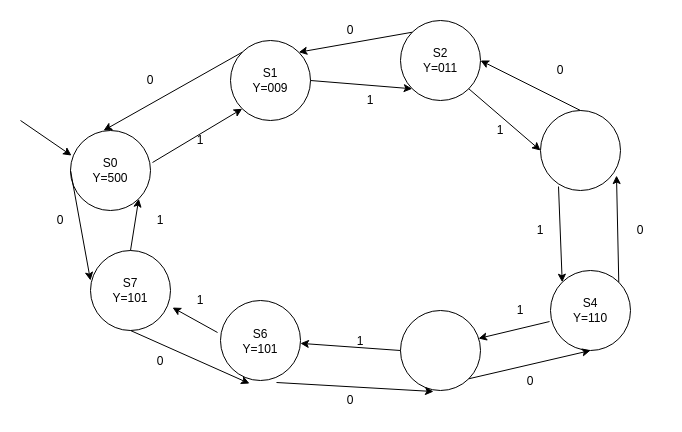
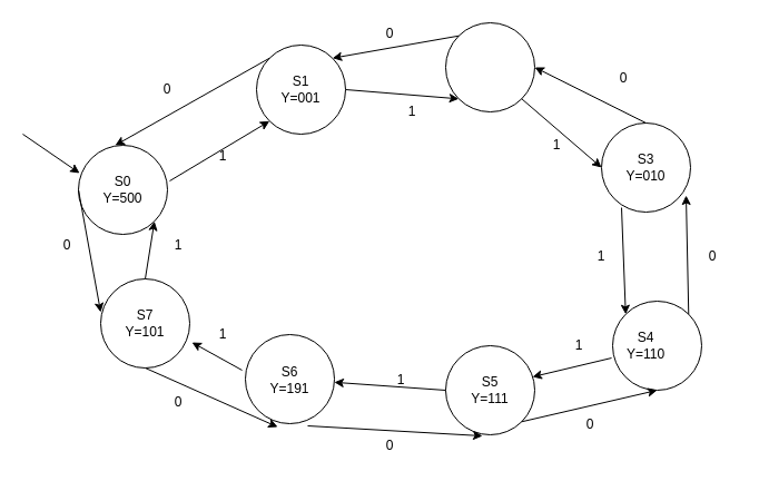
- <mxCell id="17" value="S2&lt;br&gt;Y=011" style="text;html=1;strokeColor=none;fillColor=none;align=center;verticalAlign=middle;whiteSpace=wrap;rounded=0;" vertex="1" parent="1"><mxGeometry x="420" y="50" width="40" height="20" as="geometry" /></mxCell>
- <mxCell id="16" value="S1&lt;br&gt;Y=009" style="text;html=1;strokeColor=none;fillColor=none;align=center;verticalAlign=middle;whiteSpace=wrap;rounded=0;" vertex="1" parent="1"><mxGeometry x="250" y="70" width="40" height="20" as="geometry" /></mxCell>
+ <mxCell id="16" value="S1&lt;br&gt;Y=001" style="text;html=1;strokeColor=none;fillColor=none;align=center;verticalAlign=middle;whiteSpace=wrap;rounded=0;" vertex="1" parent="1"><mxGeometry x="250" y="70" width="40" height="20" as="geometry" /></mxCell>
+ <mxCell id="18" value="S3&lt;br&gt;Y=010" style="text;html=1;strokeColor=none;fillColor=none;align=center;verticalAlign=middle;whiteSpace=wrap;rounded=0;" vertex="1" parent="1"><mxGeometry x="560" y="140" width="40" height="20" as="geometry" /></mxCell>
- <mxCell id="19" value="S4&lt;br&gt;Y=110" style="text;html=1;strokeColor=none;fillColor=none;align=center;verticalAlign=middle;whiteSpace=wrap;rounded=0;" vertex="1" parent="1"><mxGeometry x="570" y="300" width="40" height="20" as="geometry" /></mxCell>
+ <mxCell id="19" value="S4&lt;br&gt;Y=110" style="text;html=1;strokeColor=none;fillColor=none;align=center;verticalAlign=middle;whiteSpace=wrap;rounded=0;" vertex="1" parent="1"><mxGeometry x="560" y="300" width="40" height="20" as="geometry" /></mxCell>
- <mxCell id="21" value="S6&lt;br&gt;Y=101" style="text;html=1;strokeColor=none;fillColor=none;align=center;verticalAlign=middle;whiteSpace=wrap;rounded=0;" vertex="1" parent="1"><mxGeometry x="240" y="331" width="40" height="20" as="geometry" /></mxCell>
+ <mxCell id="21" value="S6&lt;br&gt;Y=191" style="text;html=1;strokeColor=none;fillColor=none;align=center;verticalAlign=middle;whiteSpace=wrap;rounded=0;" vertex="1" parent="1"><mxGeometry x="240" y="331" width="40" height="20" as="geometry" /></mxCell>
+ <mxCell id="20" value="S5&lt;br&gt;Y=111" style="text;html=1;strokeColor=none;fillColor=none;align=center;verticalAlign=middle;whiteSpace=wrap;rounded=0;" vertex="1" parent="1"><mxGeometry x="420" y="340" width="40" height="20" as="geometry" /></mxCell>
